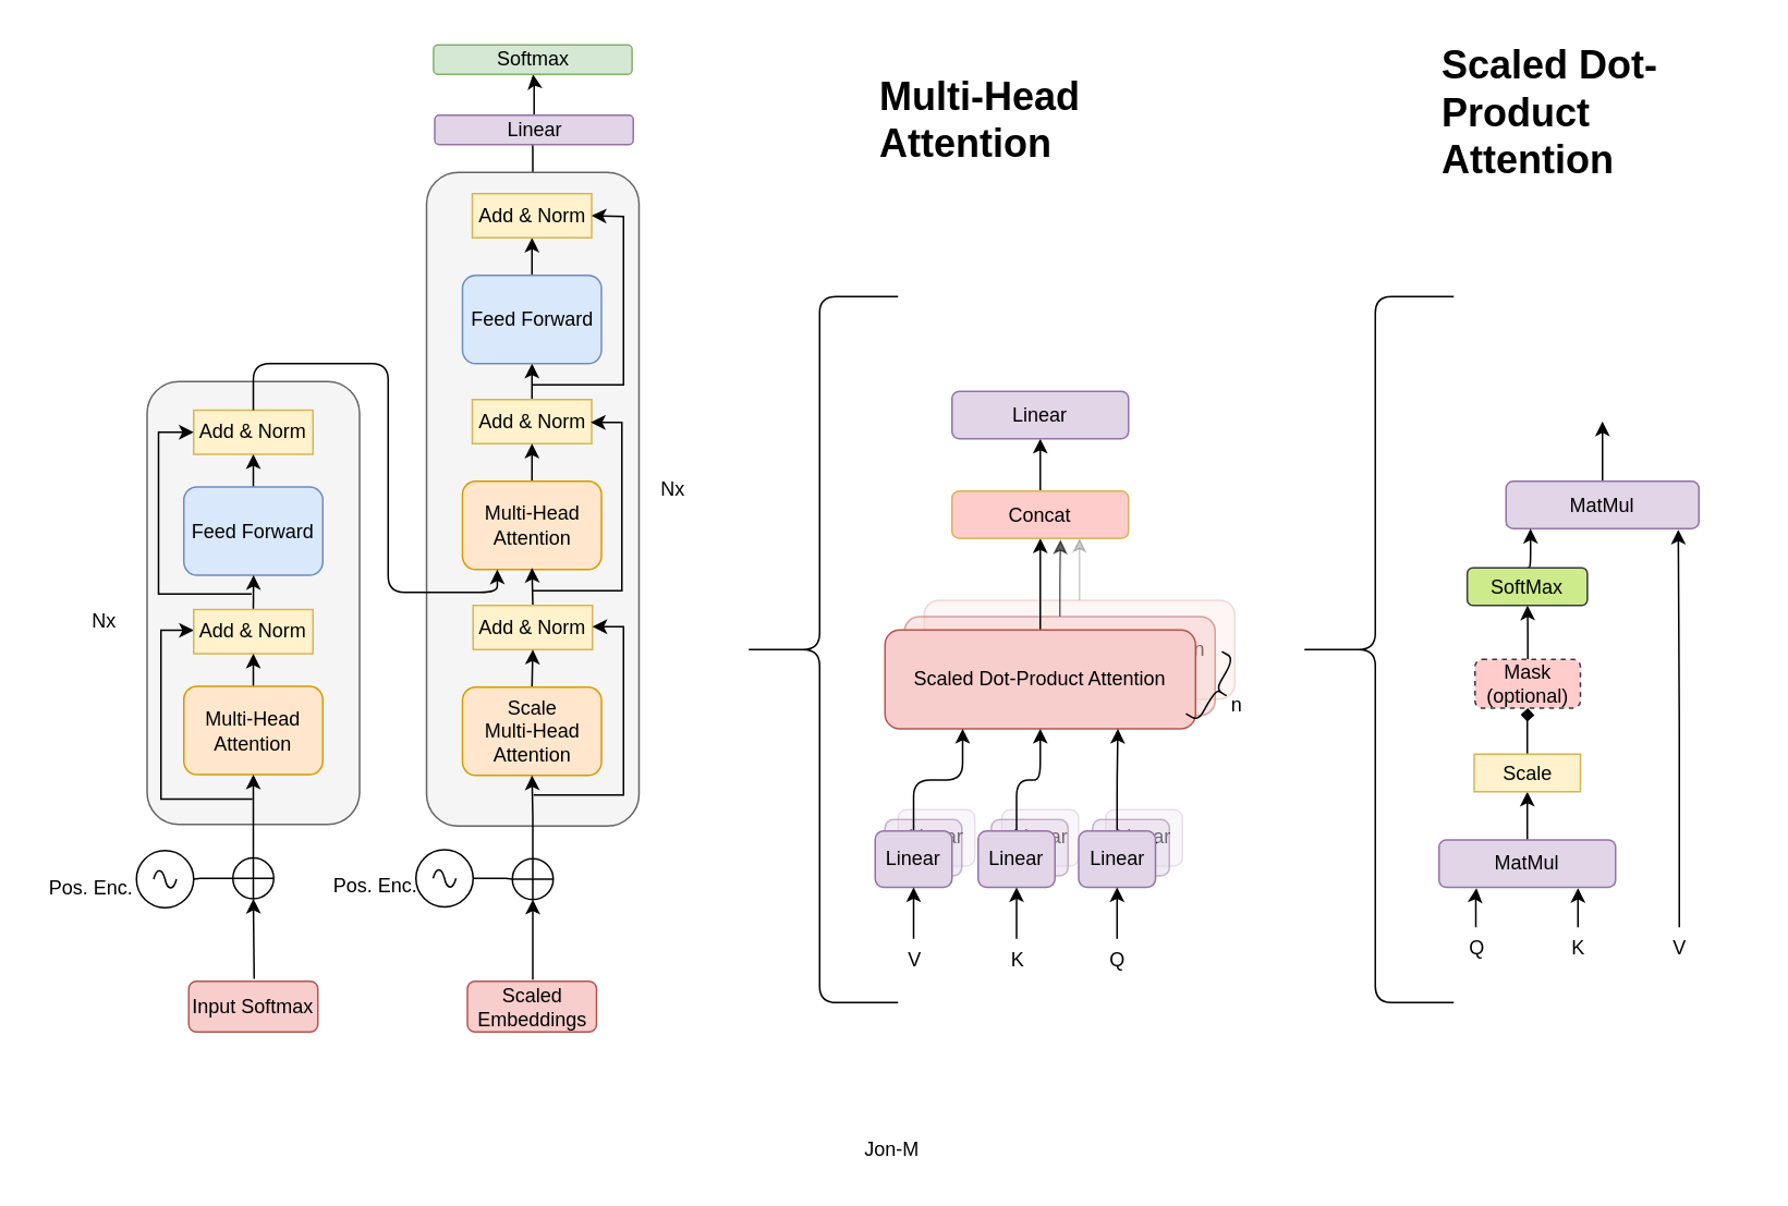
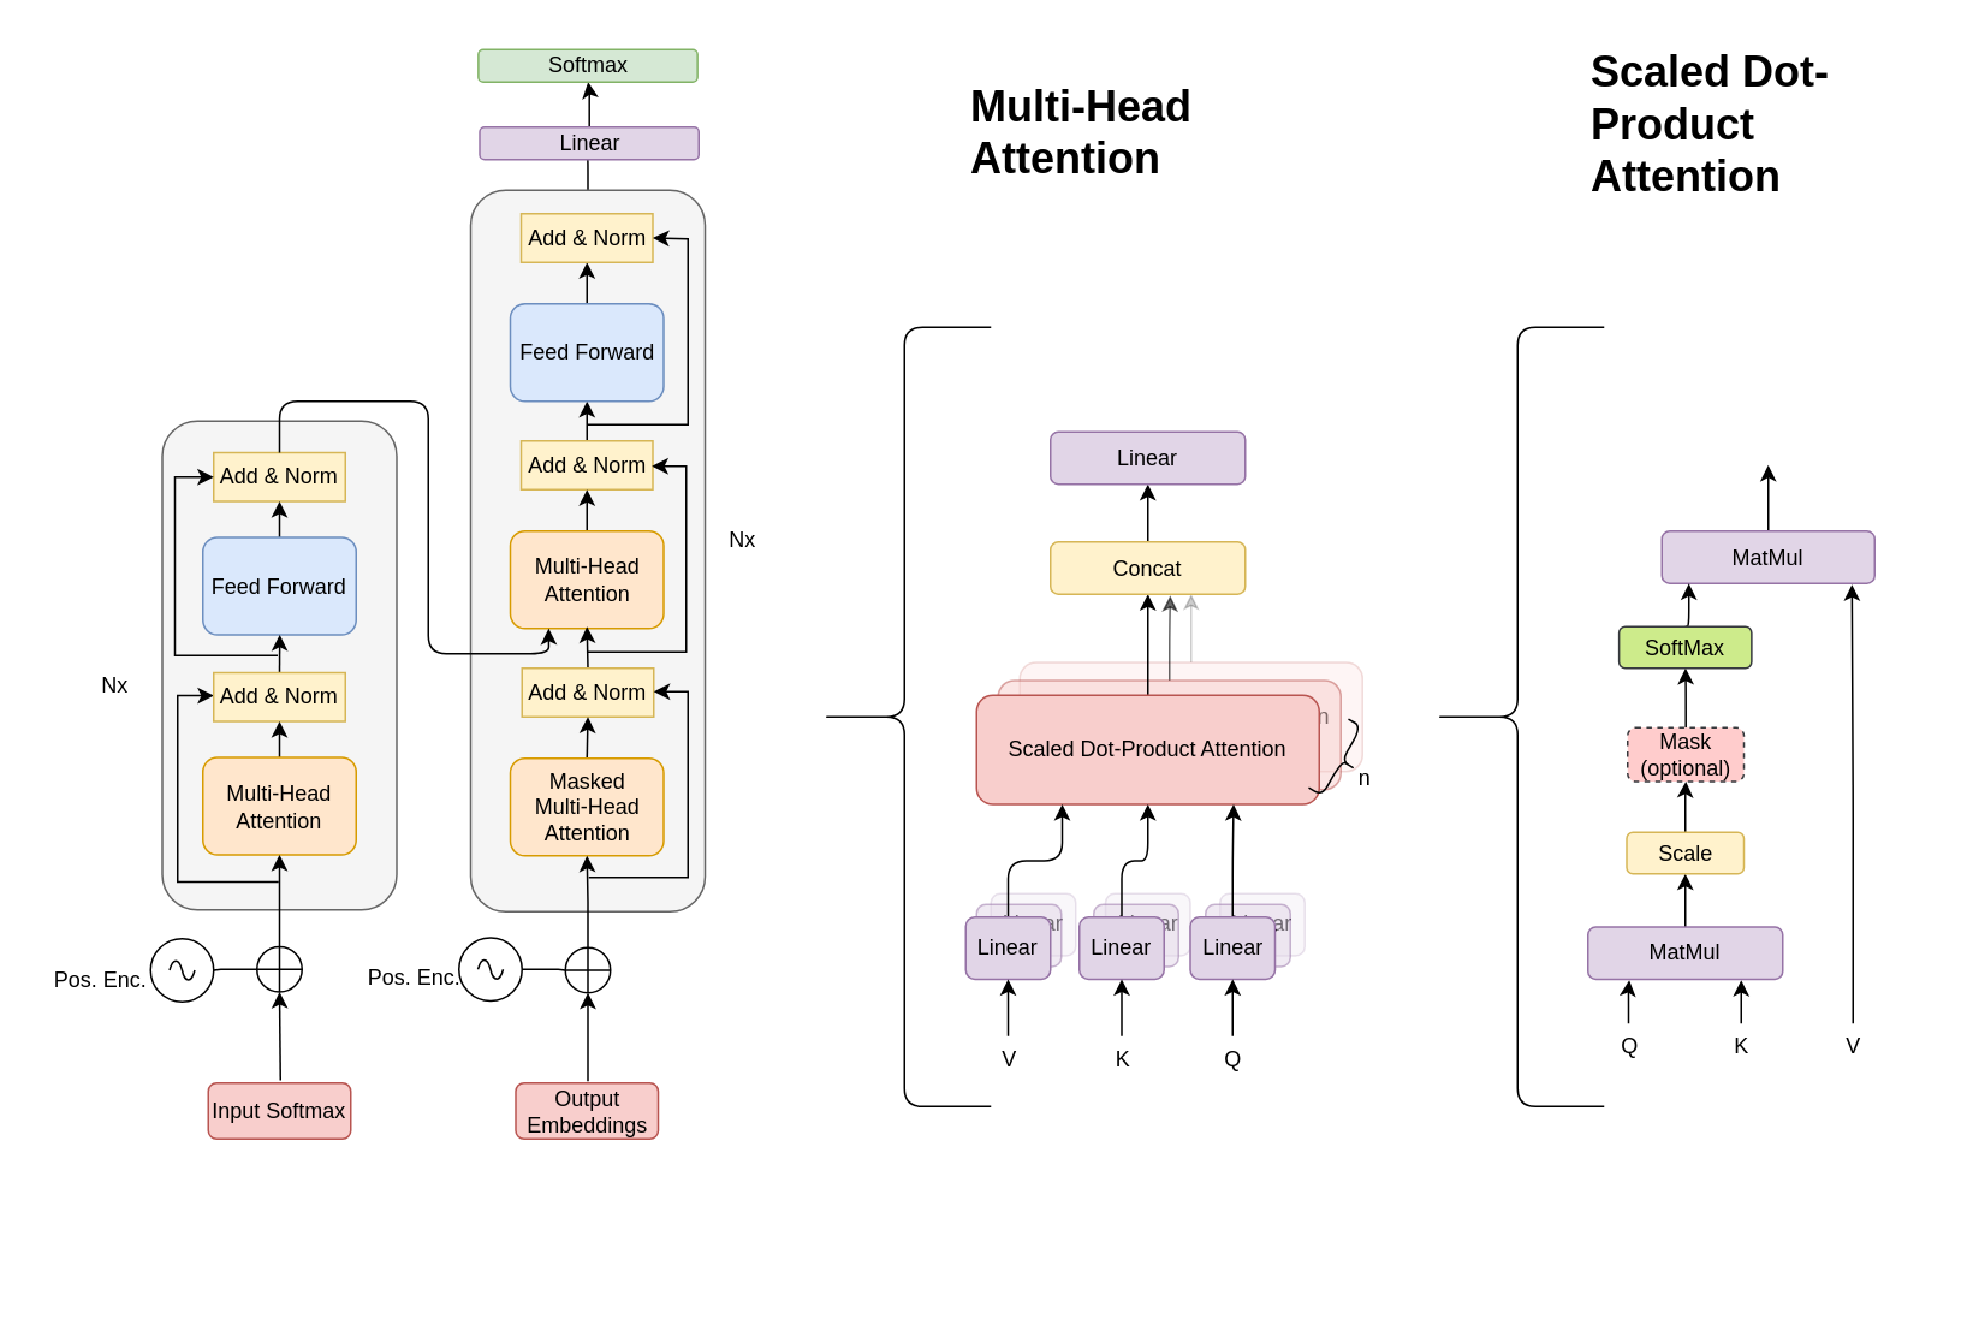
- <mxCell id="54" value="Concat" style="whiteSpace=wrap;html=1;fillColor=#ffcccc;strokeColor=#d6b656;rounded=1;" vertex="1" parent="1"><mxGeometry x="582" y="300" width="108" height="29" as="geometry" /></mxCell>
+ <mxCell id="54" value="Concat" style="whiteSpace=wrap;html=1;fillColor=#fff2cc;strokeColor=#d6b656;rounded=1;" vertex="1" parent="1"><mxGeometry x="582" y="300" width="108" height="29" as="geometry" /></mxCell>
- <mxCell id="83" value="" style="edgeStyle=orthogonalEdgeStyle;rounded=1;orthogonalLoop=1;jettySize=auto;html=1;endArrow=diamond;endFill=1;" edge="1" parent="1" source="84" target="86"><mxGeometry relative="1" as="geometry" /></mxCell>
+ <mxCell id="83" value="" style="edgeStyle=orthogonalEdgeStyle;rounded=1;orthogonalLoop=1;jettySize=auto;html=1;endArrow=classic;endFill=1;" edge="1" parent="1" source="84" target="86"><mxGeometry relative="1" as="geometry" /></mxCell>
- <mxCell id="24" value="Scale&lt;br&gt;Multi-Head&lt;br&gt;Attention" style="rounded=1;whiteSpace=wrap;html=1;fillColor=#ffe6cc;strokeColor=#d79b00;flipV=1;" vertex="1" parent="1"><mxGeometry x="282.5" y="420" width="85" height="54" as="geometry" /></mxCell>
+ <mxCell id="24" value="Masked&lt;br&gt;Multi-Head&lt;br&gt;Attention" style="rounded=1;whiteSpace=wrap;html=1;fillColor=#ffe6cc;strokeColor=#d79b00;flipV=1;" vertex="1" parent="1"><mxGeometry x="282.5" y="420" width="85" height="54" as="geometry" /></mxCell>
- <mxCell id="84" value="Scale" style="whiteSpace=wrap;html=1;fillColor=#fff2cc;strokeColor=#d6b656;rounded=0;" vertex="1" parent="1"><mxGeometry x="901.5" y="461" width="65" height="23" as="geometry" /></mxCell>
+ <mxCell id="84" value="Scale" style="whiteSpace=wrap;html=1;fillColor=#fff2cc;strokeColor=#d6b656;rounded=1;" vertex="1" parent="1"><mxGeometry x="901.5" y="461" width="65" height="23" as="geometry" /></mxCell>
- <mxCell id="36" value="Scaled Embeddings" style="rounded=1;whiteSpace=wrap;html=1;fillColor=#f8cecc;strokeColor=#b85450;" vertex="1" parent="1"><mxGeometry x="285.5" y="600" width="79" height="31" as="geometry" /></mxCell>
+ <mxCell id="36" value="Output Embeddings" style="rounded=1;whiteSpace=wrap;html=1;fillColor=#f8cecc;strokeColor=#b85450;" vertex="1" parent="1"><mxGeometry x="285.5" y="600" width="79" height="31" as="geometry" /></mxCell>
- <mxCell id="93" value="Jon-M" style="text;html=1;align=center;verticalAlign=middle;resizable=0;points=[];autosize=1;strokeColor=none;fillColor=none;" vertex="1" parent="1"><mxGeometry x="519" y="690" width="51" height="26" as="geometry" /></mxCell>
